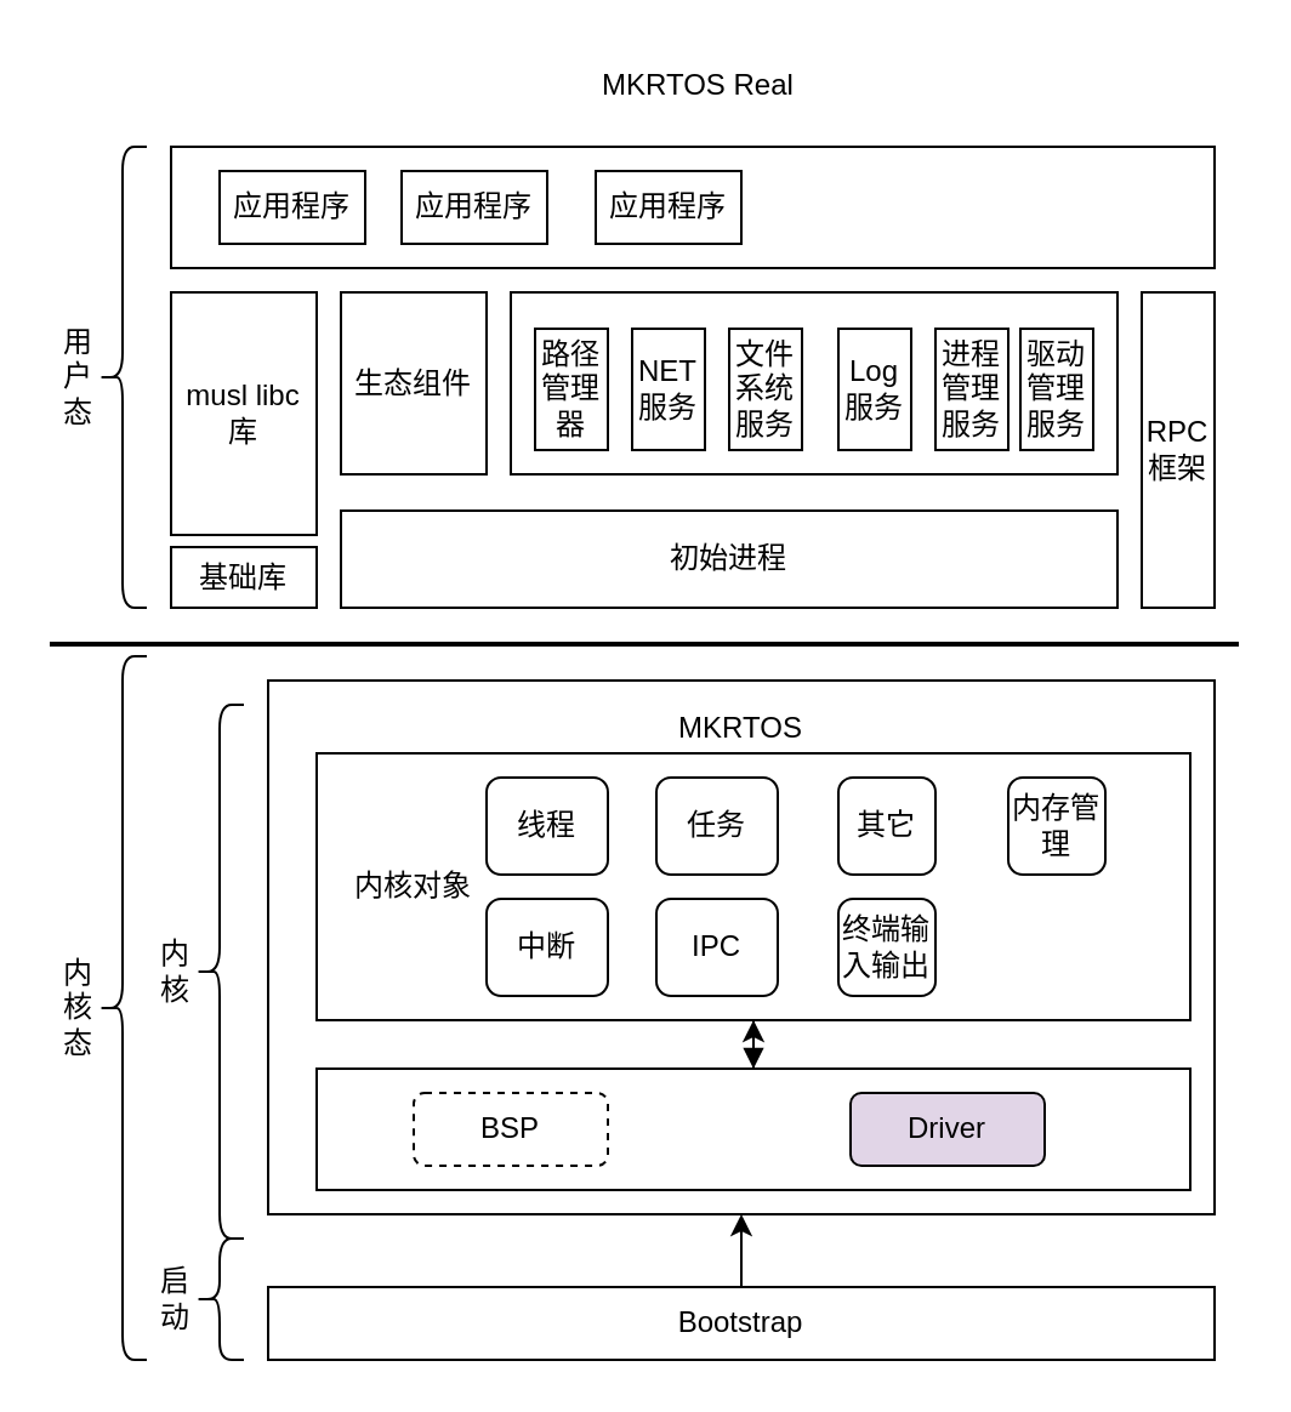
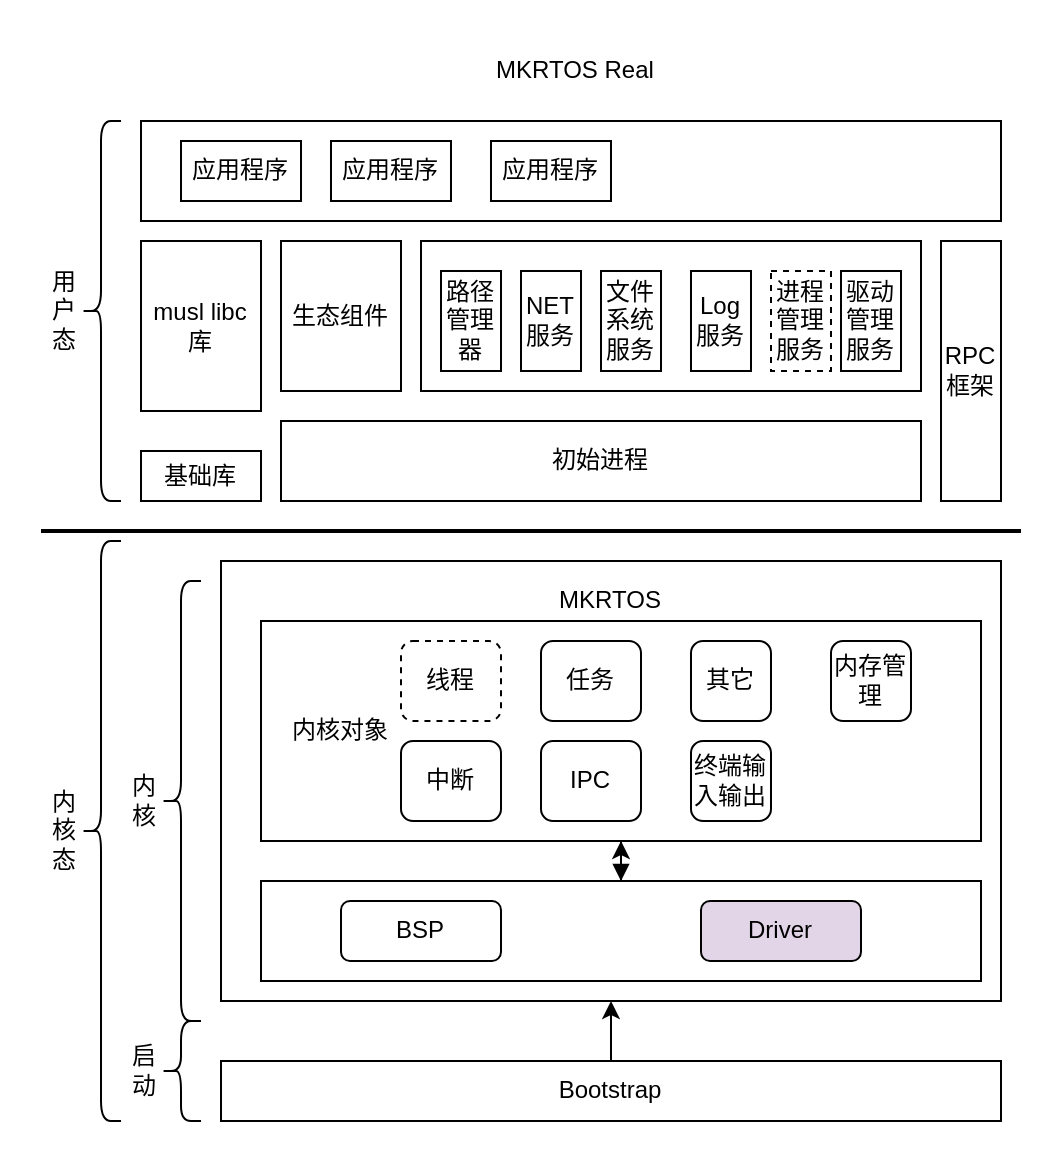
- <mxCell id="29" value="进程管理服务" style="rounded=0;whiteSpace=wrap;html=1;" parent="1" vertex="1"><mxGeometry x="385" y="135" width="30" height="50" as="geometry" /></mxCell>
+ <mxCell id="29" value="进程管理服务" style="rounded=0;whiteSpace=wrap;html=1;dashed=1;" parent="1" vertex="1"><mxGeometry x="385" y="135" width="30" height="50" as="geometry" /></mxCell>
- <mxCell id="27" value="musl libc库" style="rounded=0;whiteSpace=wrap;html=1;" parent="1" vertex="1"><mxGeometry x="70" y="120" width="60" height="100" as="geometry" /></mxCell>
+ <mxCell id="27" value="musl libc库" style="rounded=0;whiteSpace=wrap;html=1;" parent="1" vertex="1"><mxGeometry x="70" y="120" width="60" height="85" as="geometry" /></mxCell>
- <mxCell id="6" value="线程" style="rounded=1;whiteSpace=wrap;html=1;" parent="1" vertex="1"><mxGeometry x="200" y="320" width="50" height="40" as="geometry" /></mxCell>
+ <mxCell id="6" value="线程" style="rounded=1;whiteSpace=wrap;html=1;dashed=1;" parent="1" vertex="1"><mxGeometry x="200" y="320" width="50" height="40" as="geometry" /></mxCell>
- <mxCell id="15" value="BSP" style="rounded=1;whiteSpace=wrap;html=1;dashed=1;" parent="1" vertex="1"><mxGeometry x="170" y="450" width="80" height="30" as="geometry" /></mxCell>
+ <mxCell id="15" value="BSP" style="rounded=1;whiteSpace=wrap;html=1;" parent="1" vertex="1"><mxGeometry x="170" y="450" width="80" height="30" as="geometry" /></mxCell>
